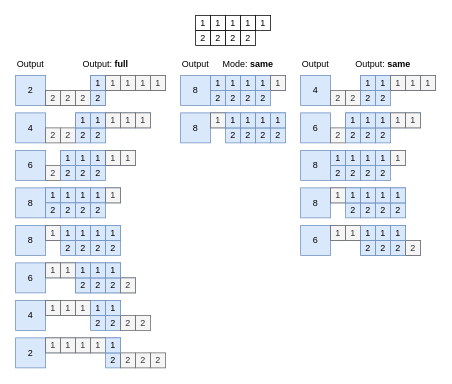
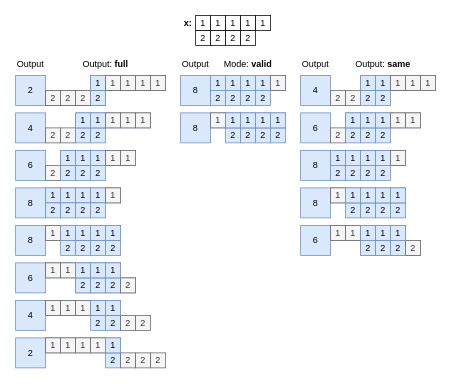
+ <mxCell id="196" value="x:" style="text;html=1;strokeColor=none;fillColor=none;align=center;verticalAlign=middle;whiteSpace=wrap;rounded=0;fontStyle=1" vertex="1" parent="195"><mxGeometry width="20" height="20" as="geometry" /></mxCell>
- <mxCell id="125" value="Mode: &lt;b&gt;same&lt;/b&gt;" style="text;html=1;strokeColor=none;fillColor=none;align=center;verticalAlign=middle;whiteSpace=wrap;rounded=0;" vertex="1" parent="1"><mxGeometry x="280" y="70" width="100" height="30" as="geometry" /></mxCell>
+ <mxCell id="125" value="Mode: &lt;b&gt;valid&lt;/b&gt;" style="text;html=1;strokeColor=none;fillColor=none;align=center;verticalAlign=middle;whiteSpace=wrap;rounded=0;" vertex="1" parent="1"><mxGeometry x="280" y="70" width="100" height="30" as="geometry" /></mxCell>
